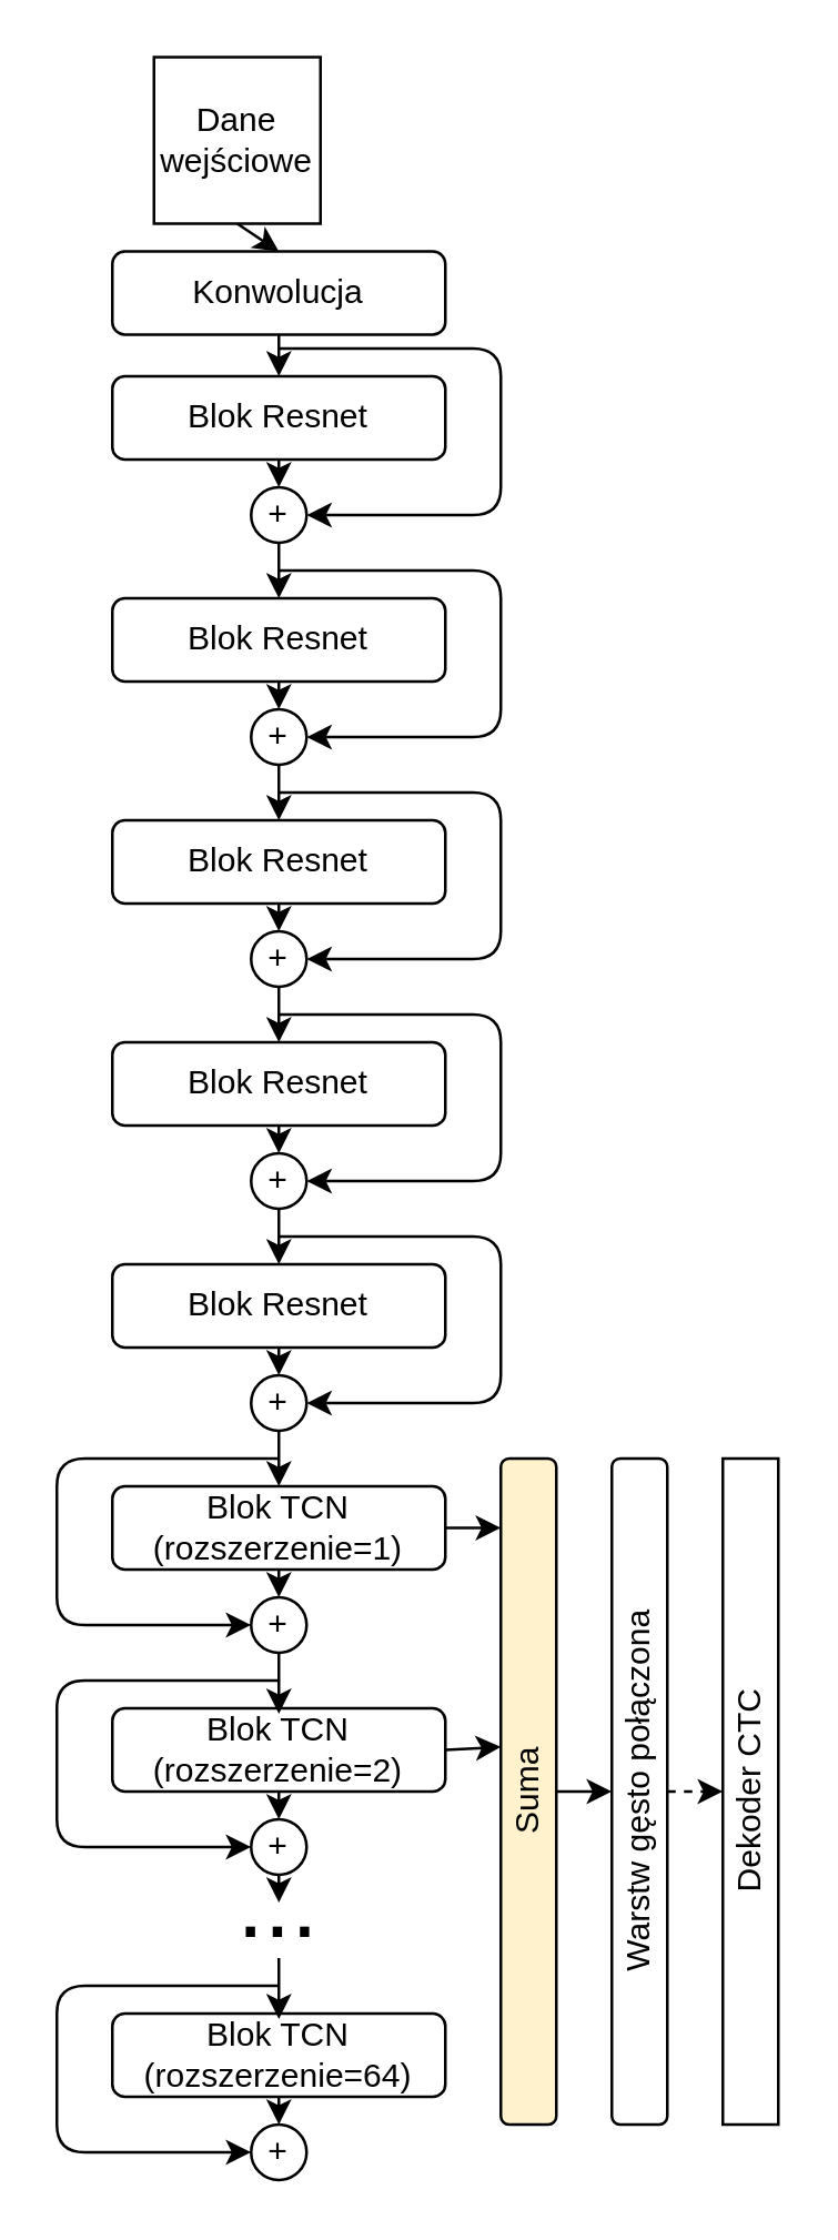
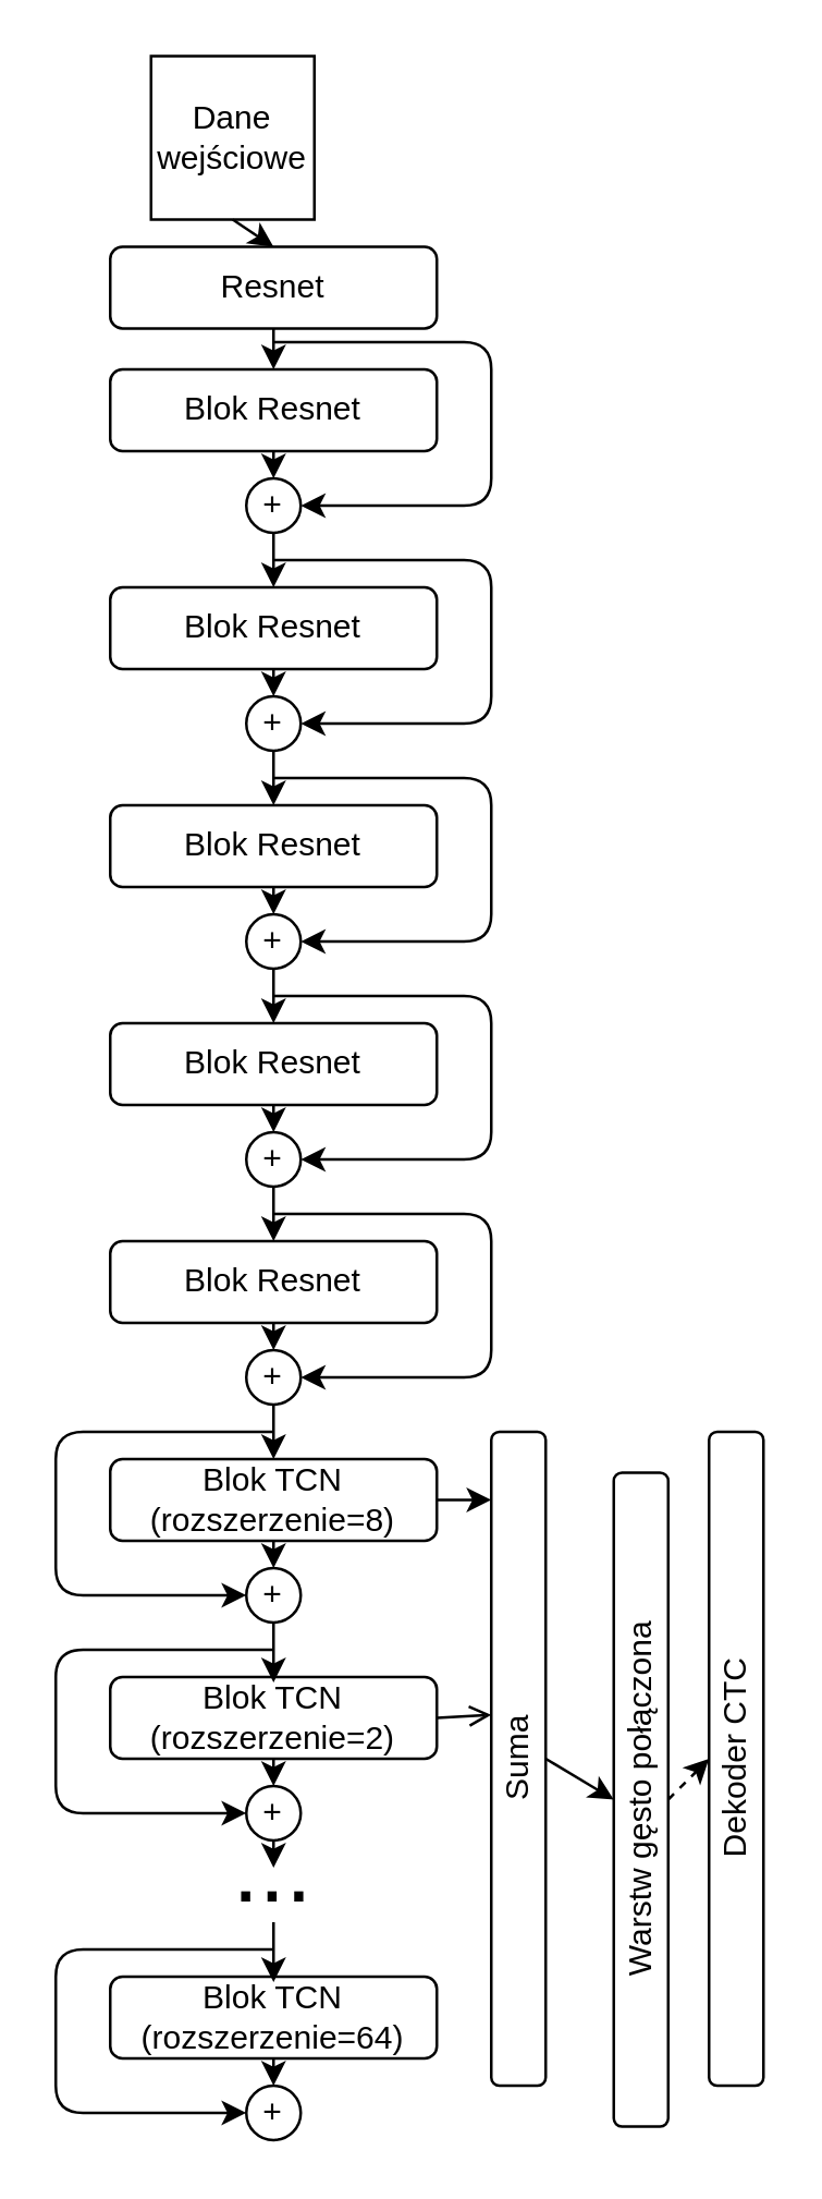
- <mxCell id="3" value="Konwolucja" style="rounded=1;whiteSpace=wrap;html=1;direction=west;horizontal=1;" parent="1" vertex="1"><mxGeometry x="40" y="90" width="120" height="30" as="geometry" /></mxCell>
+ <mxCell id="3" value="Resnet" style="rounded=1;whiteSpace=wrap;html=1;direction=west;horizontal=1;" parent="1" vertex="1"><mxGeometry x="40" y="90" width="120" height="30" as="geometry" /></mxCell>
- <mxCell id="30" value="Blok TCN (rozszerzenie=1)" style="rounded=1;whiteSpace=wrap;html=1;direction=west;horizontal=1;" parent="1" vertex="1"><mxGeometry x="40" y="535" width="120" height="30" as="geometry" /></mxCell>
+ <mxCell id="30" value="Blok TCN (rozszerzenie=8)" style="rounded=1;whiteSpace=wrap;html=1;direction=west;horizontal=1;" parent="1" vertex="1"><mxGeometry x="40" y="535" width="120" height="30" as="geometry" /></mxCell>
- <mxCell id="50" value="" style="endArrow=classic;html=1;fontSize=12;entryX=0;entryY=0.433;entryDx=0;entryDy=0;entryPerimeter=0;exitX=0;exitY=0.5;exitDx=0;exitDy=0;" edge="1" parent="1" source="35" target="49"><mxGeometry width="50" height="50" relative="1" as="geometry"><mxPoint x="430" y="755" as="sourcePoint" /><mxPoint x="450" y="755.04" as="targetPoint" /></mxGeometry></mxCell>
+ <mxCell id="50" value="" style="endArrow=open;html=1;fontSize=12;entryX=0;entryY=0.433;entryDx=0;entryDy=0;entryPerimeter=0;exitX=0;exitY=0.5;exitDx=0;exitDy=0;" edge="1" parent="1" source="35" target="49"><mxGeometry width="50" height="50" relative="1" as="geometry"><mxPoint x="430" y="755" as="sourcePoint" /><mxPoint x="450" y="755.04" as="targetPoint" /></mxGeometry></mxCell>
- <mxCell id="49" value="Suma" style="rounded=1;whiteSpace=wrap;html=1;fontSize=12;horizontal=0;fillColor=#fff2cc;" vertex="1" parent="1"><mxGeometry x="180" y="525" width="20" height="240" as="geometry" /></mxCell>
+ <mxCell id="49" value="Suma" style="rounded=1;whiteSpace=wrap;html=1;fontSize=12;horizontal=0;" vertex="1" parent="1"><mxGeometry x="180" y="525" width="20" height="240" as="geometry" /></mxCell>
- <mxCell id="47" value="Warstw gęsto połączona" style="rounded=1;whiteSpace=wrap;html=1;fontSize=12;horizontal=0;" vertex="1" parent="1"><mxGeometry x="220" y="525" width="20" height="240" as="geometry" /></mxCell>
+ <mxCell id="47" value="Warstw gęsto połączona" style="rounded=1;whiteSpace=wrap;html=1;fontSize=12;horizontal=0;" vertex="1" parent="1"><mxGeometry x="225" y="540" width="20" height="240" as="geometry" /></mxCell>
- <mxCell id="48" value="Dekoder CTC" style="whiteSpace=wrap;html=1;fontSize=12;horizontal=0;rounded=0;" vertex="1" parent="1"><mxGeometry x="260" y="525" width="20" height="240" as="geometry" /></mxCell>
+ <mxCell id="48" value="Dekoder CTC" style="rounded=1;whiteSpace=wrap;html=1;fontSize=12;horizontal=0;" vertex="1" parent="1"><mxGeometry x="260" y="525" width="20" height="240" as="geometry" /></mxCell>
